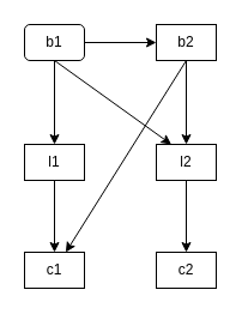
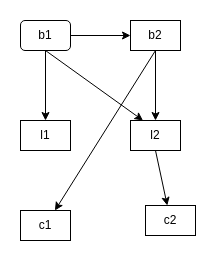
- <mxCell id="9" style="edgeStyle=none;rounded=0;orthogonalLoop=1;jettySize=auto;html=1;exitX=0.5;exitY=1;exitDx=0;exitDy=0;entryX=0.5;entryY=0;entryDx=0;entryDy=0;" parent="1" source="10" target="13" edge="1"><mxGeometry relative="1" as="geometry" /></mxCell>
- <mxCell id="14" value="c2" style="rounded=0;whiteSpace=wrap;html=1;" parent="1" vertex="1"><mxGeometry x="130" y="210" width="50" height="30" as="geometry" /></mxCell>
+ <mxCell id="14" value="c2" style="rounded=0;whiteSpace=wrap;html=1;" parent="1" vertex="1"><mxGeometry x="145" y="205" width="50" height="30" as="geometry" /></mxCell>
